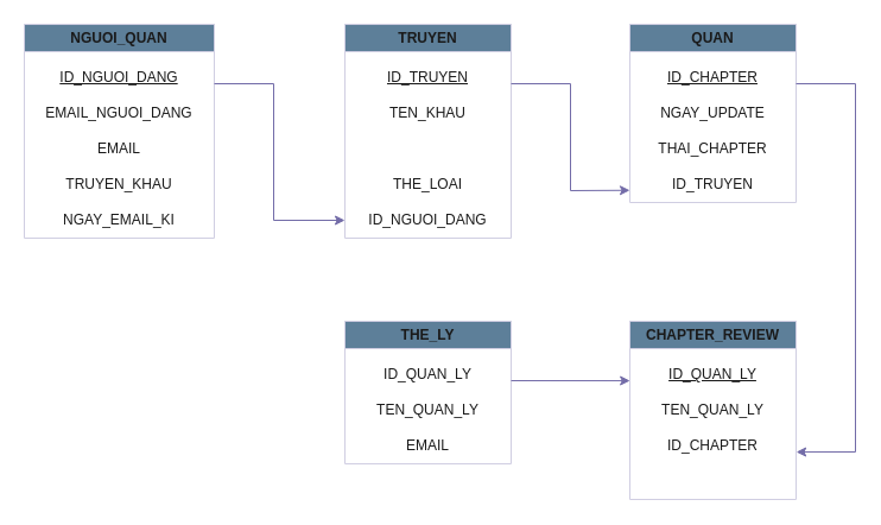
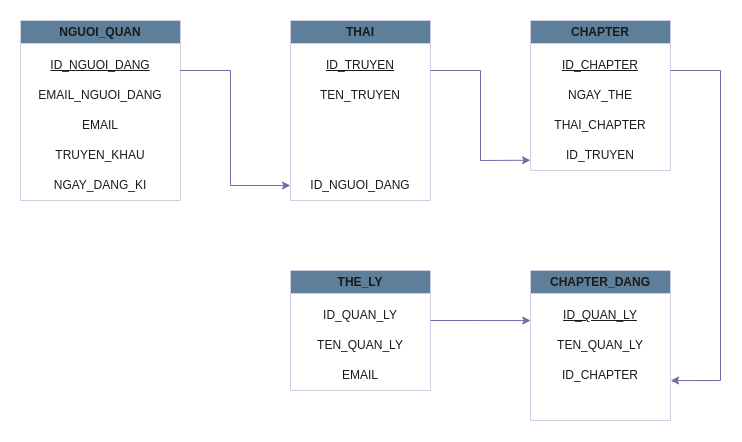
- <mxCell id="8" value="TRUYEN" style="swimlane;whiteSpace=wrap;html=1;labelBackgroundColor=none;fillColor=#5D7F99;strokeColor=#D0CEE2;fontColor=#1A1A1A;" vertex="1" parent="1"><mxGeometry x="290" y="20" width="140" height="180" as="geometry" /></mxCell>
+ <mxCell id="8" value="THAI" style="swimlane;whiteSpace=wrap;html=1;labelBackgroundColor=none;fillColor=#5D7F99;strokeColor=#D0CEE2;fontColor=#1A1A1A;" vertex="1" parent="1"><mxGeometry x="290" y="20" width="140" height="180" as="geometry" /></mxCell>
- <mxCell id="14" value="QUAN" style="swimlane;whiteSpace=wrap;html=1;labelBackgroundColor=none;fillColor=#5D7F99;strokeColor=#D0CEE2;fontColor=#1A1A1A;" vertex="1" parent="1"><mxGeometry x="530" y="20" width="140" height="150" as="geometry" /></mxCell>
+ <mxCell id="14" value="CHAPTER" style="swimlane;whiteSpace=wrap;html=1;labelBackgroundColor=none;fillColor=#5D7F99;strokeColor=#D0CEE2;fontColor=#1A1A1A;" vertex="1" parent="1"><mxGeometry x="530" y="20" width="140" height="150" as="geometry" /></mxCell>
- <mxCell id="10" value="TEN_KHAU" style="text;html=1;align=center;verticalAlign=middle;whiteSpace=wrap;rounded=0;labelBackgroundColor=none;fontColor=light-dark(#1A1A1A,#000000);" vertex="1" parent="8"><mxGeometry y="60" width="140" height="30" as="geometry" /></mxCell>
+ <mxCell id="10" value="TEN_TRUYEN" style="text;html=1;align=center;verticalAlign=middle;whiteSpace=wrap;rounded=0;labelBackgroundColor=none;fontColor=light-dark(#1A1A1A,#000000);" vertex="1" parent="8"><mxGeometry y="60" width="140" height="30" as="geometry" /></mxCell>
- <mxCell id="16" value="NGAY_UPDATE" style="text;html=1;align=center;verticalAlign=middle;whiteSpace=wrap;rounded=0;labelBackgroundColor=none;fontColor=light-dark(#1A1A1A,#000000);" vertex="1" parent="14"><mxGeometry y="60" width="140" height="30" as="geometry" /></mxCell>
+ <mxCell id="16" value="NGAY_THE" style="text;html=1;align=center;verticalAlign=middle;whiteSpace=wrap;rounded=0;labelBackgroundColor=none;fontColor=light-dark(#1A1A1A,#000000);" vertex="1" parent="14"><mxGeometry y="60" width="140" height="30" as="geometry" /></mxCell>
- <mxCell id="11" value="THE_LOAI" style="text;html=1;align=center;verticalAlign=middle;whiteSpace=wrap;rounded=0;labelBackgroundColor=none;fontColor=light-dark(#1A1A1A,#000000);" vertex="1" parent="8"><mxGeometry y="120" width="140" height="30" as="geometry" /></mxCell>
- <mxCell id="7" value="NGAY_EMAIL_KI" style="text;html=1;align=center;verticalAlign=middle;whiteSpace=wrap;rounded=0;labelBackgroundColor=none;fontColor=light-dark(#1A1A1A,#000000);" vertex="1" parent="2"><mxGeometry y="150" width="160" height="30" as="geometry" /></mxCell>
+ <mxCell id="7" value="NGAY_DANG_KI" style="text;html=1;align=center;verticalAlign=middle;whiteSpace=wrap;rounded=0;labelBackgroundColor=none;fontColor=light-dark(#1A1A1A,#000000);" vertex="1" parent="2"><mxGeometry y="150" width="160" height="30" as="geometry" /></mxCell>
- <mxCell id="20" value="CHAPTER_REVIEW" style="swimlane;whiteSpace=wrap;html=1;labelBackgroundColor=none;fillColor=#5D7F99;strokeColor=#D0CEE2;fontColor=#1A1A1A;" vertex="1" parent="1"><mxGeometry x="530" y="270" width="140" height="150" as="geometry" /></mxCell>
+ <mxCell id="20" value="CHAPTER_DANG" style="swimlane;whiteSpace=wrap;html=1;labelBackgroundColor=none;fillColor=#5D7F99;strokeColor=#D0CEE2;fontColor=#1A1A1A;" vertex="1" parent="1"><mxGeometry x="530" y="270" width="140" height="150" as="geometry" /></mxCell>
